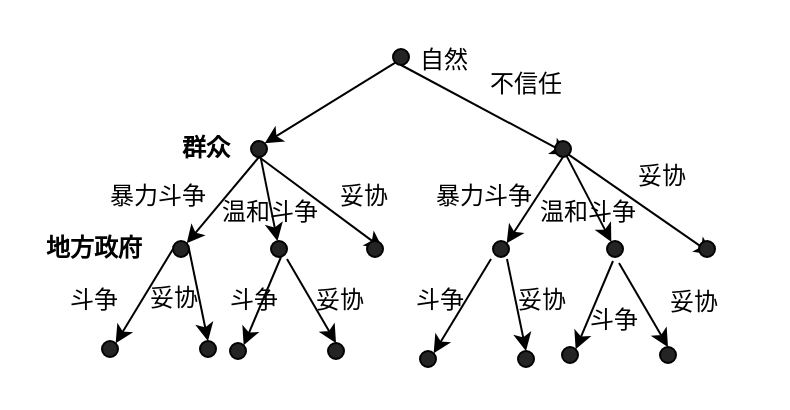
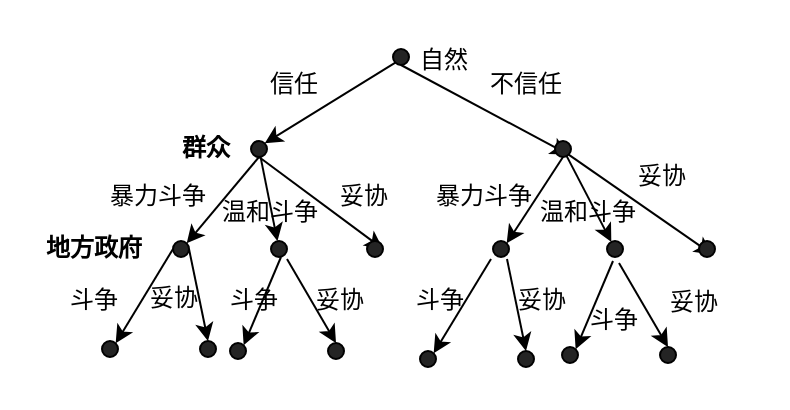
+ <mxCell id="22" value="信任" style="text;html=1;resizable=0;points=[];autosize=1;align=left;verticalAlign=top;spacingTop=-4;" vertex="1" parent="1"><mxGeometry x="133" y="32" width="40" height="20" as="geometry" /></mxCell>
